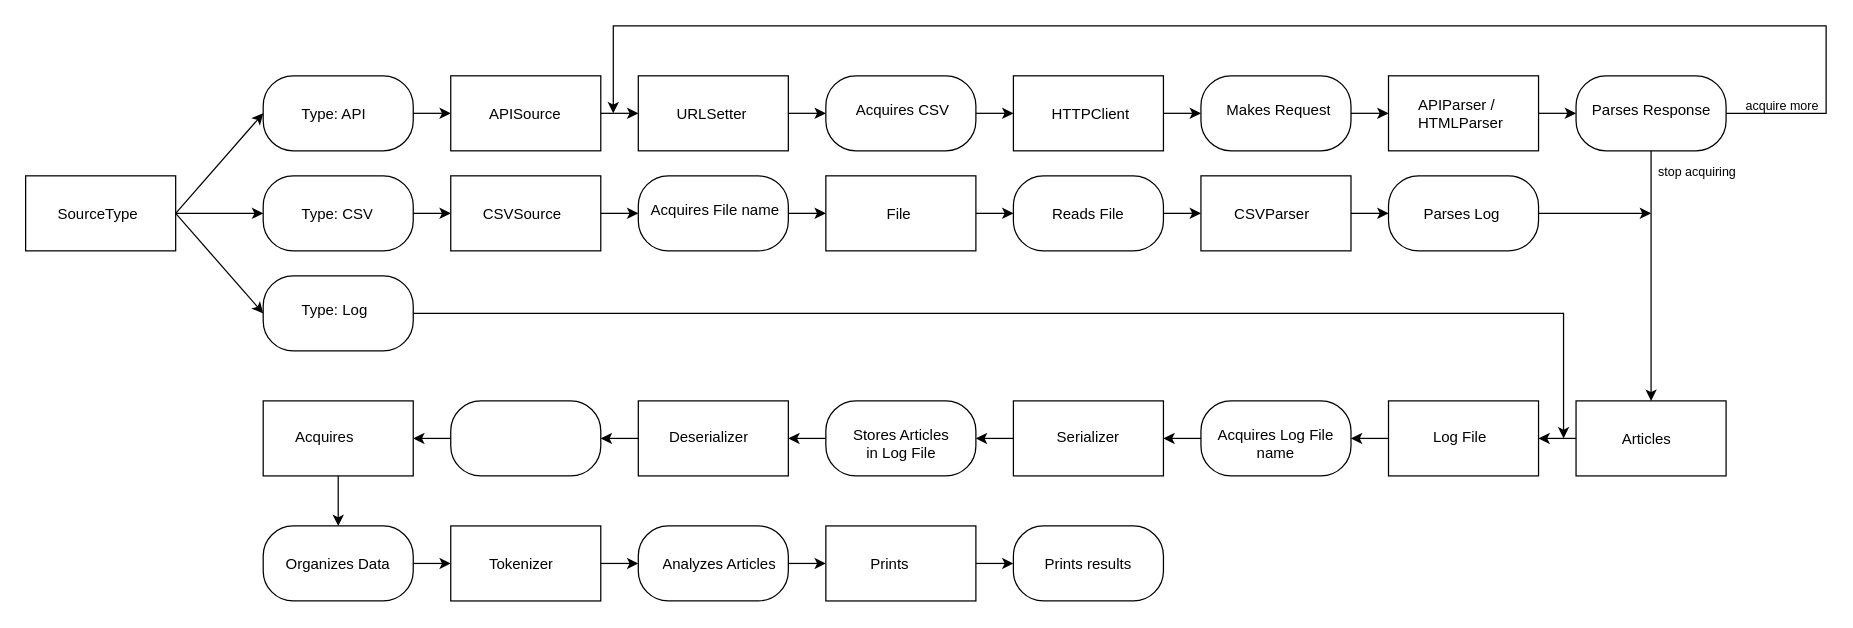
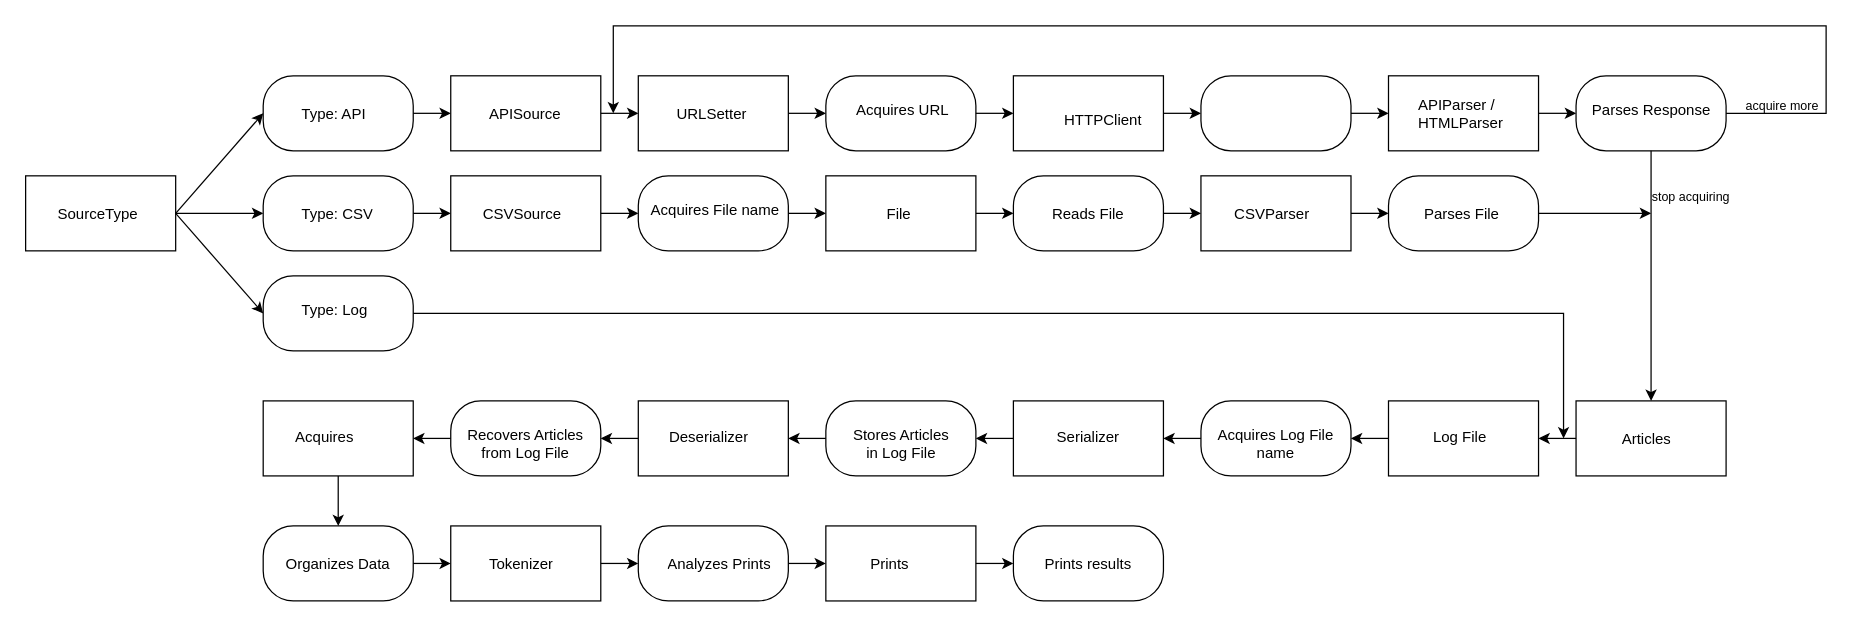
- <mxCell id="54" value="&amp;nbsp;Acquires CSV" style="text;strokeColor=none;fillColor=none;align=center;verticalAlign=top;spacingLeft=4;spacingRight=4;overflow=hidden;rotatable=0;points=[[0,0.5],[1,0.5]];portConstraint=eastwest;whiteSpace=wrap;html=1;" parent="52" vertex="1"><mxGeometry x="15" y="13.5" width="90" height="33" as="geometry" /></mxCell>
+ <mxCell id="54" value="&amp;nbsp;Acquires URL" style="text;strokeColor=none;fillColor=none;align=center;verticalAlign=top;spacingLeft=4;spacingRight=4;overflow=hidden;rotatable=0;points=[[0,0.5],[1,0.5]];portConstraint=eastwest;whiteSpace=wrap;html=1;" parent="52" vertex="1"><mxGeometry x="15" y="13.5" width="90" height="33" as="geometry" /></mxCell>
- <mxCell id="58" value="HTTPClient" style="text;strokeColor=none;fillColor=none;align=left;verticalAlign=top;spacingLeft=4;spacingRight=4;overflow=hidden;rotatable=0;points=[[0,0.5],[1,0.5]];portConstraint=eastwest;whiteSpace=wrap;html=1;" parent="56" vertex="1"><mxGeometry x="25" y="17" width="75" height="26" as="geometry" /></mxCell>
+ <mxCell id="58" value="HTTPClient" style="text;strokeColor=none;fillColor=none;align=left;verticalAlign=top;spacingLeft=4;spacingRight=4;overflow=hidden;rotatable=0;points=[[0,0.5],[1,0.5]];portConstraint=eastwest;whiteSpace=wrap;html=1;" parent="56" vertex="1"><mxGeometry x="35" y="22" width="75" height="26" as="geometry" /></mxCell>
- <mxCell id="62" value="Makes Request" style="text;strokeColor=none;fillColor=none;align=center;verticalAlign=top;spacingLeft=4;spacingRight=4;overflow=hidden;rotatable=0;points=[[0,0.5],[1,0.5]];portConstraint=eastwest;whiteSpace=wrap;html=1;" parent="60" vertex="1"><mxGeometry x="15" y="13.5" width="95" height="33" as="geometry" /></mxCell>
- <mxCell id="76" value="&lt;font style=&quot;font-size: 10px;&quot;&gt;stop acquiring&lt;/font&gt;" style="text;strokeColor=none;fillColor=none;align=left;verticalAlign=top;spacingLeft=4;spacingRight=4;overflow=hidden;rotatable=0;points=[[0,0.5],[1,0.5]];portConstraint=eastwest;whiteSpace=wrap;html=1;" parent="1" vertex="1"><mxGeometry x="1320" y="122.75" width="75" height="34" as="geometry" /></mxCell>
+ <mxCell id="76" value="&lt;font style=&quot;font-size: 10px;&quot;&gt;stop acquiring&lt;/font&gt;" style="text;strokeColor=none;fillColor=none;align=left;verticalAlign=top;spacingLeft=4;spacingRight=4;overflow=hidden;rotatable=0;points=[[0,0.5],[1,0.5]];portConstraint=eastwest;whiteSpace=wrap;html=1;" parent="1" vertex="1"><mxGeometry x="1315" y="142.75" width="75" height="34" as="geometry" /></mxCell>
- <mxCell id="46" value="Parses Log&amp;nbsp;" style="text;strokeColor=none;fillColor=none;align=center;verticalAlign=top;spacingLeft=4;spacingRight=4;overflow=hidden;rotatable=0;points=[[0,0.5],[1,0.5]];portConstraint=eastwest;whiteSpace=wrap;html=1;" parent="1" vertex="1"><mxGeometry x="1129.5" y="156.75" width="81" height="26.5" as="geometry" /></mxCell>
+ <mxCell id="46" value="Parses File&amp;nbsp;" style="text;strokeColor=none;fillColor=none;align=center;verticalAlign=top;spacingLeft=4;spacingRight=4;overflow=hidden;rotatable=0;points=[[0,0.5],[1,0.5]];portConstraint=eastwest;whiteSpace=wrap;html=1;" parent="1" vertex="1"><mxGeometry x="1129.5" y="156.75" width="81" height="26.5" as="geometry" /></mxCell>
+ <mxCell id="94" value="Recovers Articles from Log File" style="text;strokeColor=none;fillColor=none;align=center;verticalAlign=top;spacingLeft=4;spacingRight=4;overflow=hidden;rotatable=0;points=[[0,0.5],[1,0.5]];portConstraint=eastwest;whiteSpace=wrap;html=1;" parent="1" vertex="1"><mxGeometry x="366.25" y="333.5" width="107.5" height="33" as="geometry" /></mxCell>
- <mxCell id="118" value="Analyzes Articles" style="text;strokeColor=none;fillColor=none;align=center;verticalAlign=top;spacingLeft=4;spacingRight=4;overflow=hidden;rotatable=0;points=[[0,0.5],[1,0.5]];portConstraint=eastwest;whiteSpace=wrap;html=1;" parent="1" vertex="1"><mxGeometry x="515" y="436.75" width="120" height="26.5" as="geometry" /></mxCell>
+ <mxCell id="118" value="Analyzes Prints" style="text;strokeColor=none;fillColor=none;align=center;verticalAlign=top;spacingLeft=4;spacingRight=4;overflow=hidden;rotatable=0;points=[[0,0.5],[1,0.5]];portConstraint=eastwest;whiteSpace=wrap;html=1;" parent="1" vertex="1"><mxGeometry x="515" y="436.75" width="120" height="26.5" as="geometry" /></mxCell>
